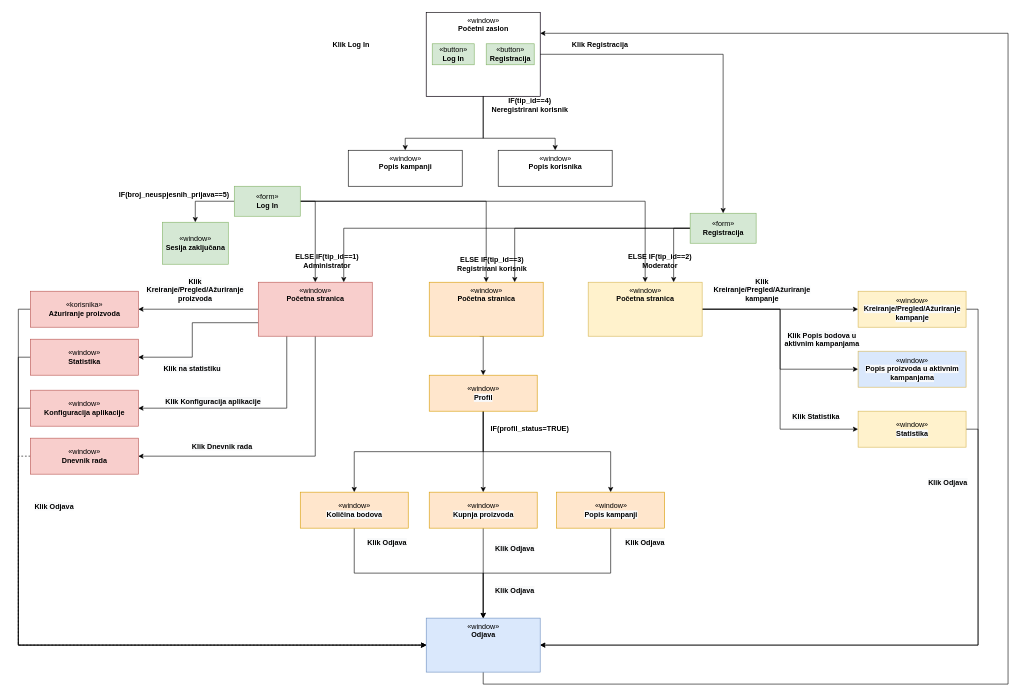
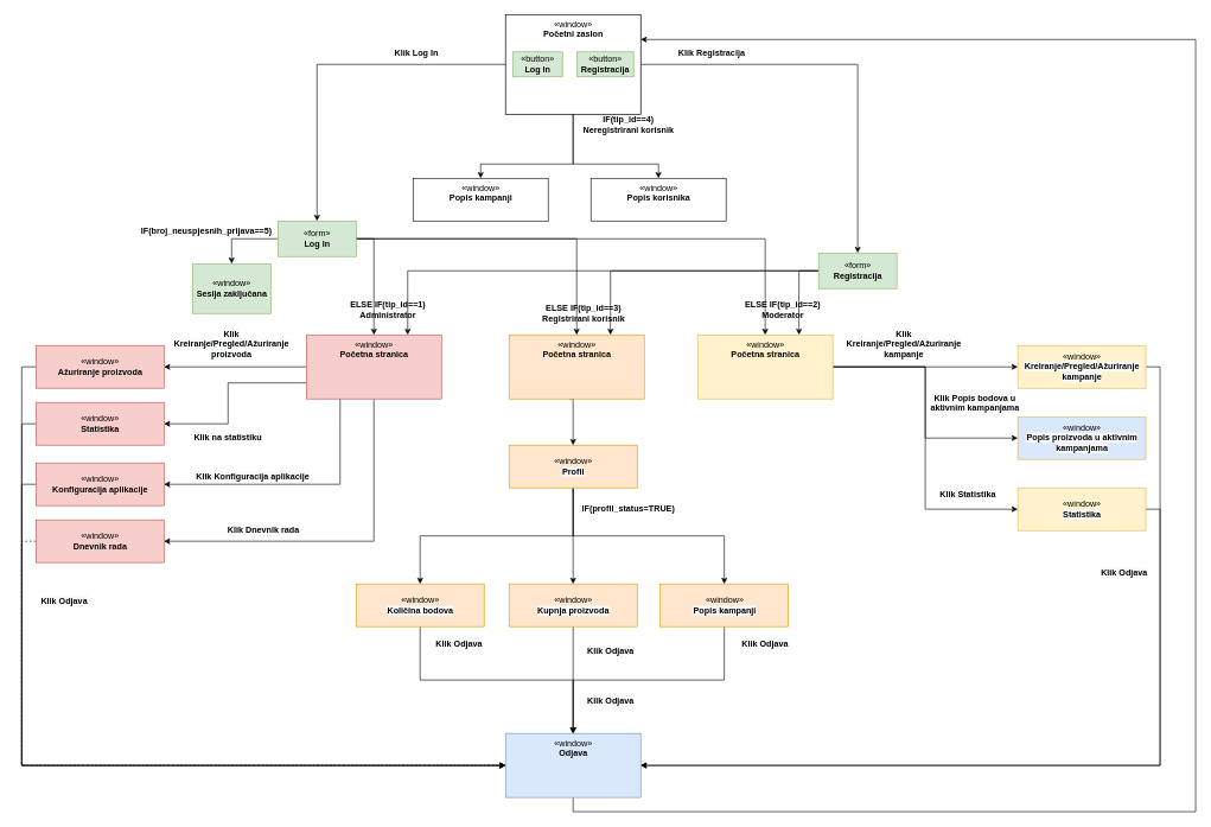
+ <mxCell id="14" style="edgeStyle=orthogonalEdgeStyle;rounded=0;orthogonalLoop=1;jettySize=auto;html=1;exitX=0;exitY=0.5;exitDx=0;exitDy=0;entryX=0.5;entryY=0;entryDx=0;entryDy=0;" edge="1" parent="1" source="6" target="13"><mxGeometry relative="1" as="geometry" /></mxCell>
- <mxCell id="32" value="«korisnika»&lt;br&gt;&lt;b&gt;Ažuriranje proizvoda&lt;/b&gt;" style="html=1;verticalAlign=middle;fillColor=#f8cecc;strokeColor=#b85450;" vertex="1" parent="1"><mxGeometry x="50" y="485" width="180" height="60" as="geometry" /></mxCell>
+ <mxCell id="32" value="«window»&lt;br&gt;&lt;b&gt;Ažuriranje proizvoda&lt;/b&gt;" style="html=1;verticalAlign=middle;fillColor=#f8cecc;strokeColor=#b85450;" vertex="1" parent="1"><mxGeometry x="50" y="485" width="180" height="60" as="geometry" /></mxCell>
